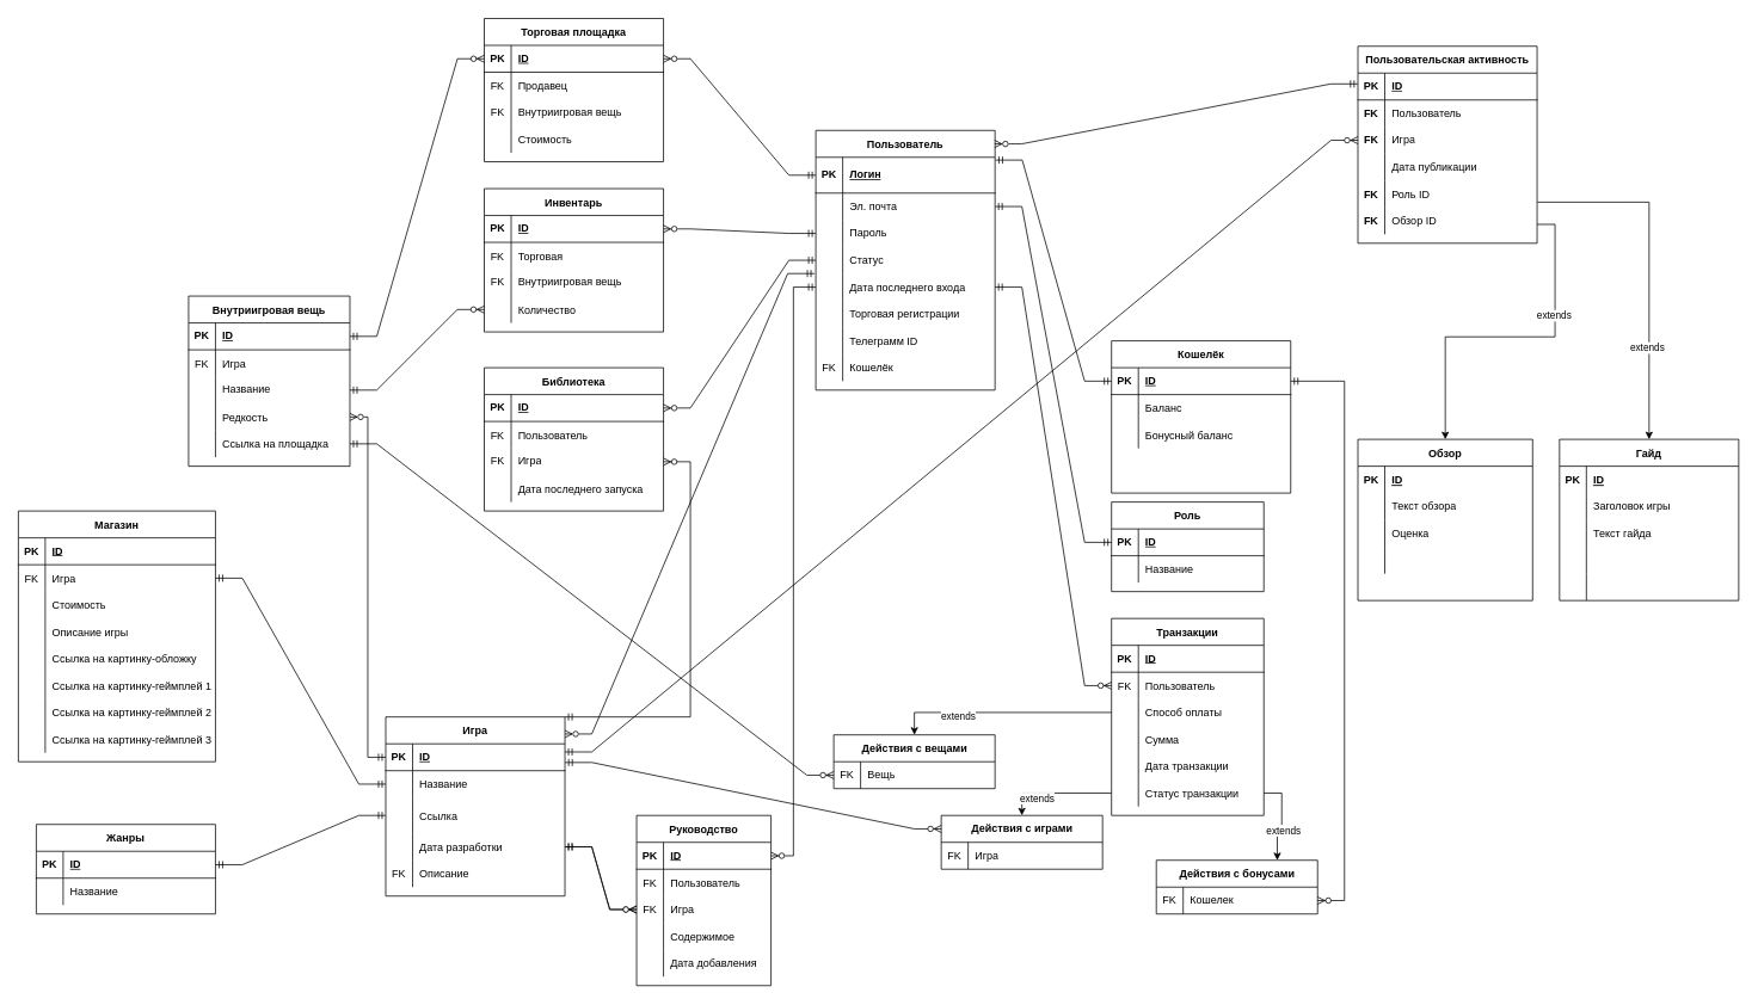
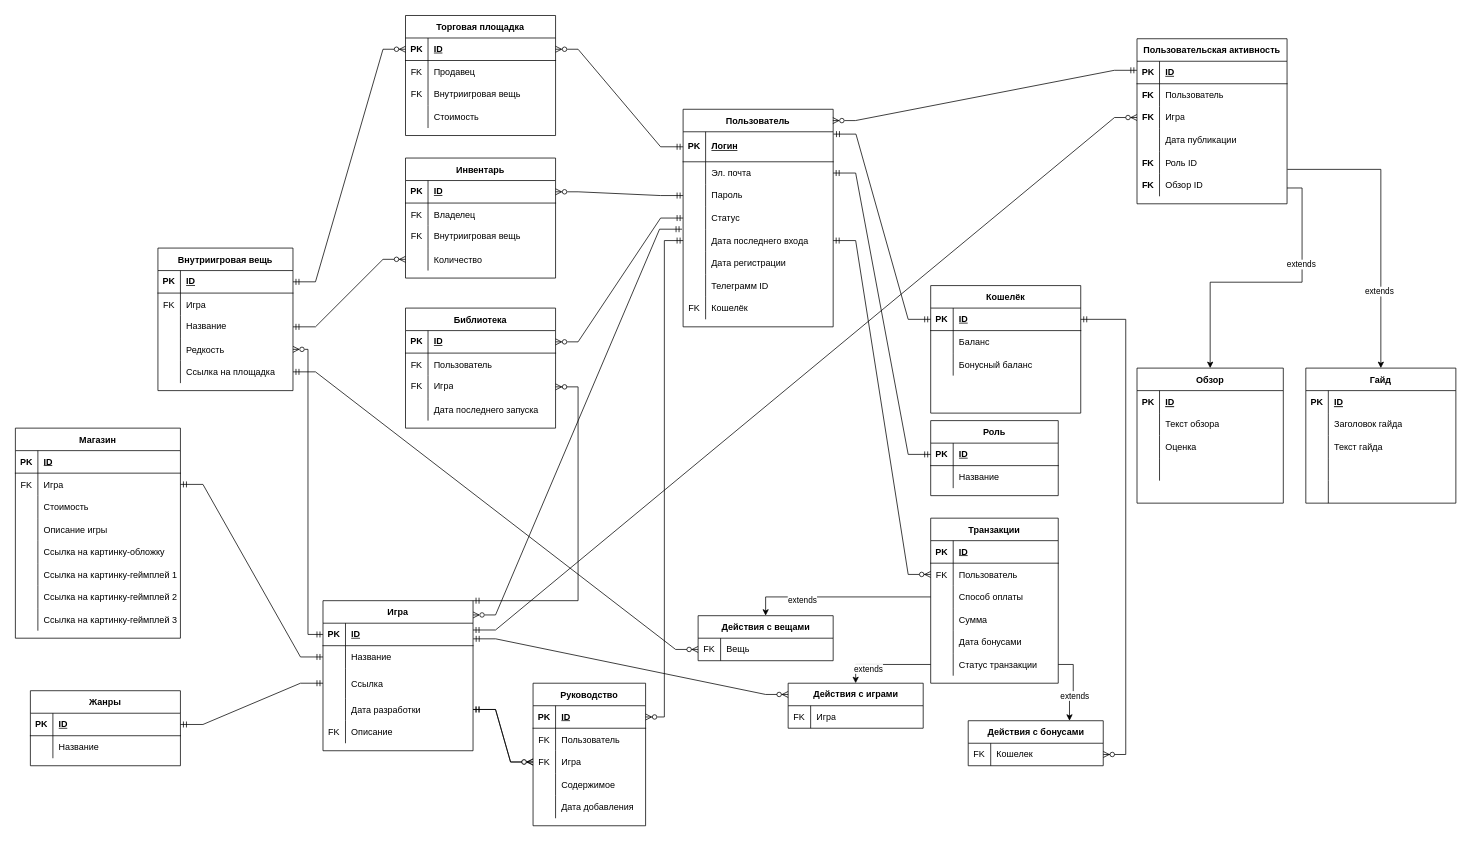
- <mxCell id="37" value="Торговая" style="shape=partialRectangle;overflow=hidden;connectable=0;fillColor=none;top=0;left=0;bottom=0;right=0;align=left;spacingLeft=6;" parent="35" vertex="1"><mxGeometry x="30" width="170" height="30" as="geometry"><mxRectangle width="170" height="30" as="alternateBounds" /></mxGeometry></mxCell>
+ <mxCell id="37" value="Владелец" style="shape=partialRectangle;overflow=hidden;connectable=0;fillColor=none;top=0;left=0;bottom=0;right=0;align=left;spacingLeft=6;" parent="35" vertex="1"><mxGeometry x="30" width="170" height="30" as="geometry"><mxRectangle width="170" height="30" as="alternateBounds" /></mxGeometry></mxCell>
- <mxCell id="75" value="Торговая регистрации" style="shape=partialRectangle;connectable=0;fillColor=none;top=0;left=0;bottom=0;right=0;align=left;spacingLeft=6;overflow=hidden;" parent="73" vertex="1"><mxGeometry x="30" width="170" height="30" as="geometry"><mxRectangle width="170" height="30" as="alternateBounds" /></mxGeometry></mxCell>
+ <mxCell id="75" value="Дата регистрации" style="shape=partialRectangle;connectable=0;fillColor=none;top=0;left=0;bottom=0;right=0;align=left;spacingLeft=6;overflow=hidden;" parent="73" vertex="1"><mxGeometry x="30" width="170" height="30" as="geometry"><mxRectangle width="170" height="30" as="alternateBounds" /></mxGeometry></mxCell>
- <mxCell id="252" value="Заголовок игры" style="shape=partialRectangle;connectable=0;fillColor=none;top=0;left=0;bottom=0;right=0;align=left;spacingLeft=6;fontStyle=0;overflow=hidden;whiteSpace=wrap;html=1;" parent="250" vertex="1"><mxGeometry x="30" width="170" height="30" as="geometry"><mxRectangle width="170" height="30" as="alternateBounds" /></mxGeometry></mxCell>
+ <mxCell id="252" value="Заголовок гайда" style="shape=partialRectangle;connectable=0;fillColor=none;top=0;left=0;bottom=0;right=0;align=left;spacingLeft=6;fontStyle=0;overflow=hidden;whiteSpace=wrap;html=1;" parent="250" vertex="1"><mxGeometry x="30" width="170" height="30" as="geometry"><mxRectangle width="170" height="30" as="alternateBounds" /></mxGeometry></mxCell>
- <mxCell id="135" value="Дата транзакции" style="shape=partialRectangle;connectable=0;fillColor=none;top=0;left=0;bottom=0;right=0;align=left;spacingLeft=6;overflow=hidden;" vertex="1" parent="133"><mxGeometry x="30" width="140" height="30" as="geometry"><mxRectangle width="140" height="30" as="alternateBounds" /></mxGeometry></mxCell>
+ <mxCell id="135" value="Дата бонусами" style="shape=partialRectangle;connectable=0;fillColor=none;top=0;left=0;bottom=0;right=0;align=left;spacingLeft=6;overflow=hidden;" vertex="1" parent="133"><mxGeometry x="30" width="140" height="30" as="geometry"><mxRectangle width="140" height="30" as="alternateBounds" /></mxGeometry></mxCell>
